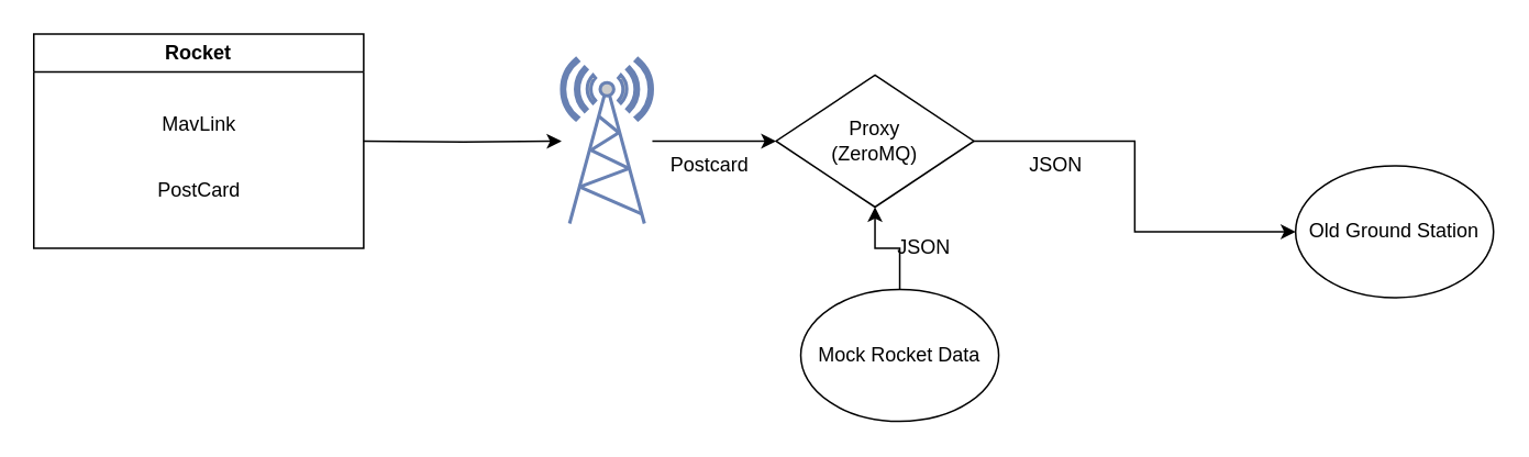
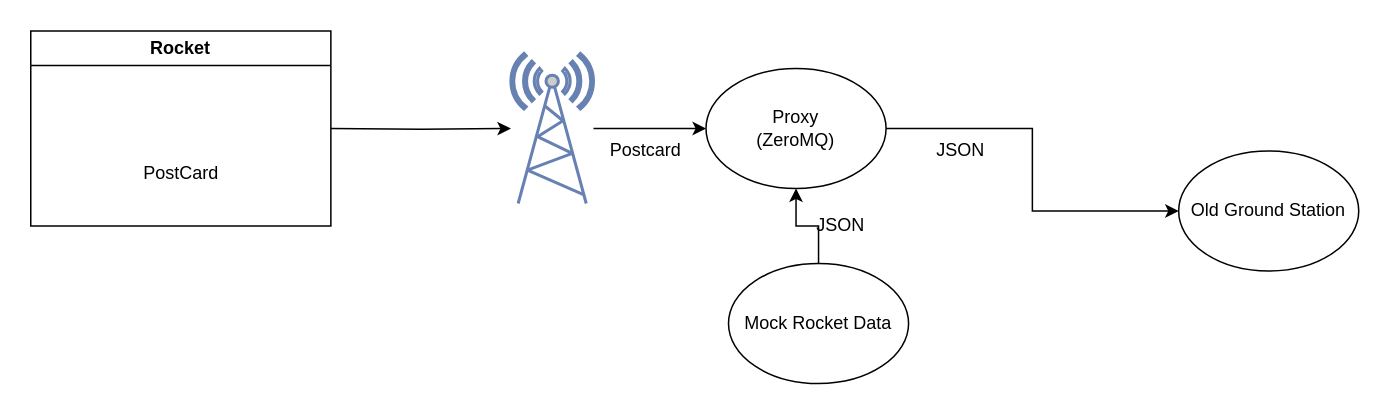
- <mxCell id="11" value="&lt;div&gt;MavLink&lt;/div&gt;" style="text;html=1;align=center;verticalAlign=middle;resizable=0;points=[];autosize=1;strokeColor=none;fillColor=none;" vertex="1" parent="10"><mxGeometry x="65" y="40" width="70" height="30" as="geometry" /></mxCell>
- <mxCell id="5" value="&lt;div&gt;Proxy&lt;/div&gt;(ZeroMQ)" style="rhombus;whiteSpace=wrap;html=1;" parent="1" vertex="1"><mxGeometry x="470" y="45" width="120" height="80" as="geometry" /></mxCell>
+ <mxCell id="5" value="&lt;div&gt;Proxy&lt;/div&gt;(ZeroMQ)" style="ellipse;whiteSpace=wrap;html=1;" parent="1" vertex="1"><mxGeometry x="470" y="45" width="120" height="80" as="geometry" /></mxCell>
